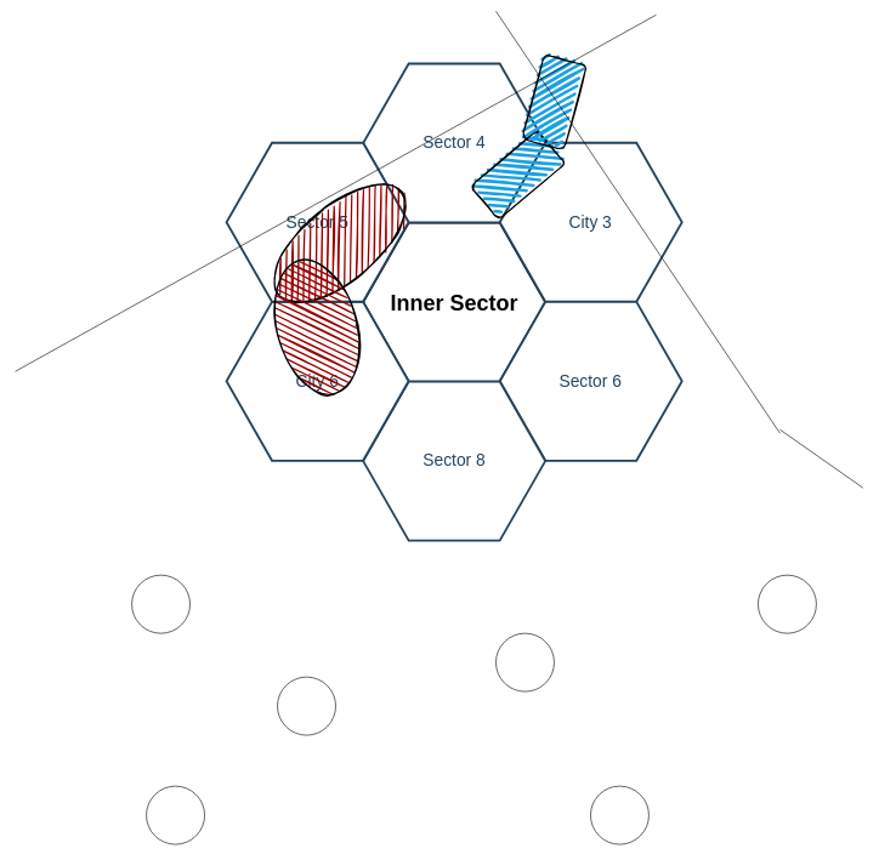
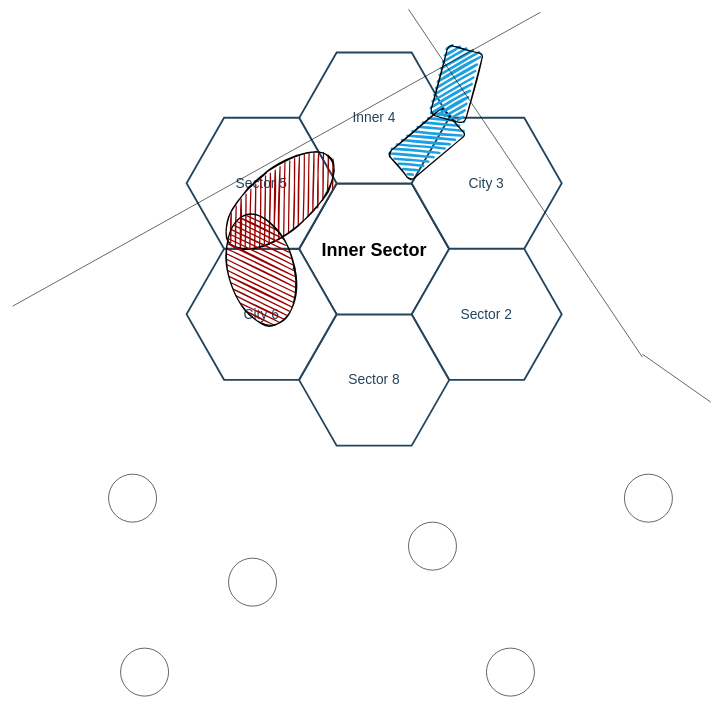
- <mxCell id="5" value="Sector 4" style="shape=hexagon;perimeter=hexagonPerimeter2;whiteSpace=wrap;html=1;shadow=0;labelBackgroundColor=none;strokeColor=#23445D;fillColor=#ffffff;gradientColor=none;fontFamily=Helvetica;fontSize=23;fontColor=#23445D;align=center;strokeWidth=3;" parent="2" vertex="1"><mxGeometry x="187.713" width="250.073" height="218.333" as="geometry" /></mxCell>
+ <mxCell id="5" value="Inner 4" style="shape=hexagon;perimeter=hexagonPerimeter2;whiteSpace=wrap;html=1;shadow=0;labelBackgroundColor=none;strokeColor=#23445D;fillColor=#ffffff;gradientColor=none;fontFamily=Helvetica;fontSize=23;fontColor=#23445D;align=center;strokeWidth=3;" parent="2" vertex="1"><mxGeometry x="187.713" width="250.073" height="218.333" as="geometry" /></mxCell>
- <mxCell id="7" value="Sector 6" style="shape=hexagon;perimeter=hexagonPerimeter2;whiteSpace=wrap;html=1;shadow=0;labelBackgroundColor=none;strokeColor=#23445D;fillColor=#FFFFFF;gradientColor=none;fontFamily=Helvetica;fontSize=23;fontColor=#23445d;align=center;strokeWidth=3;" parent="2" vertex="1"><mxGeometry x="375.427" y="327.328" width="250.073" height="218.333" as="geometry" /></mxCell>
+ <mxCell id="7" value="Sector 2" style="shape=hexagon;perimeter=hexagonPerimeter2;whiteSpace=wrap;html=1;shadow=0;labelBackgroundColor=none;strokeColor=#23445D;fillColor=#FFFFFF;gradientColor=none;fontFamily=Helvetica;fontSize=23;fontColor=#23445d;align=center;strokeWidth=3;" parent="2" vertex="1"><mxGeometry x="375.427" y="327.328" width="250.073" height="218.333" as="geometry" /></mxCell>
